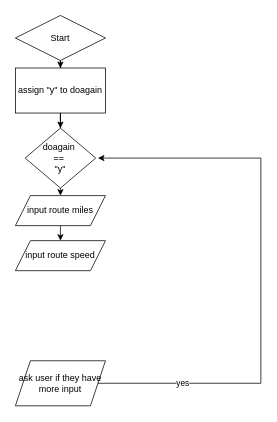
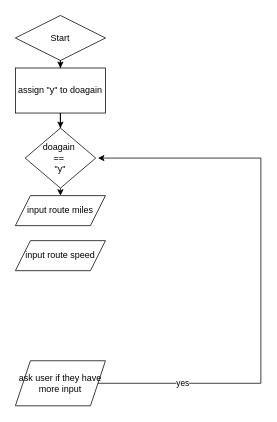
- <mxCell id="4" style="edgeStyle=orthogonalEdgeStyle;rounded=0;orthogonalLoop=1;jettySize=auto;html=1;exitX=0.5;exitY=1;exitDx=0;exitDy=0;entryX=0.5;entryY=0;entryDx=0;entryDy=0;" edge="1" parent="1" source="5" target="6"><mxGeometry relative="1" as="geometry" /></mxCell>
